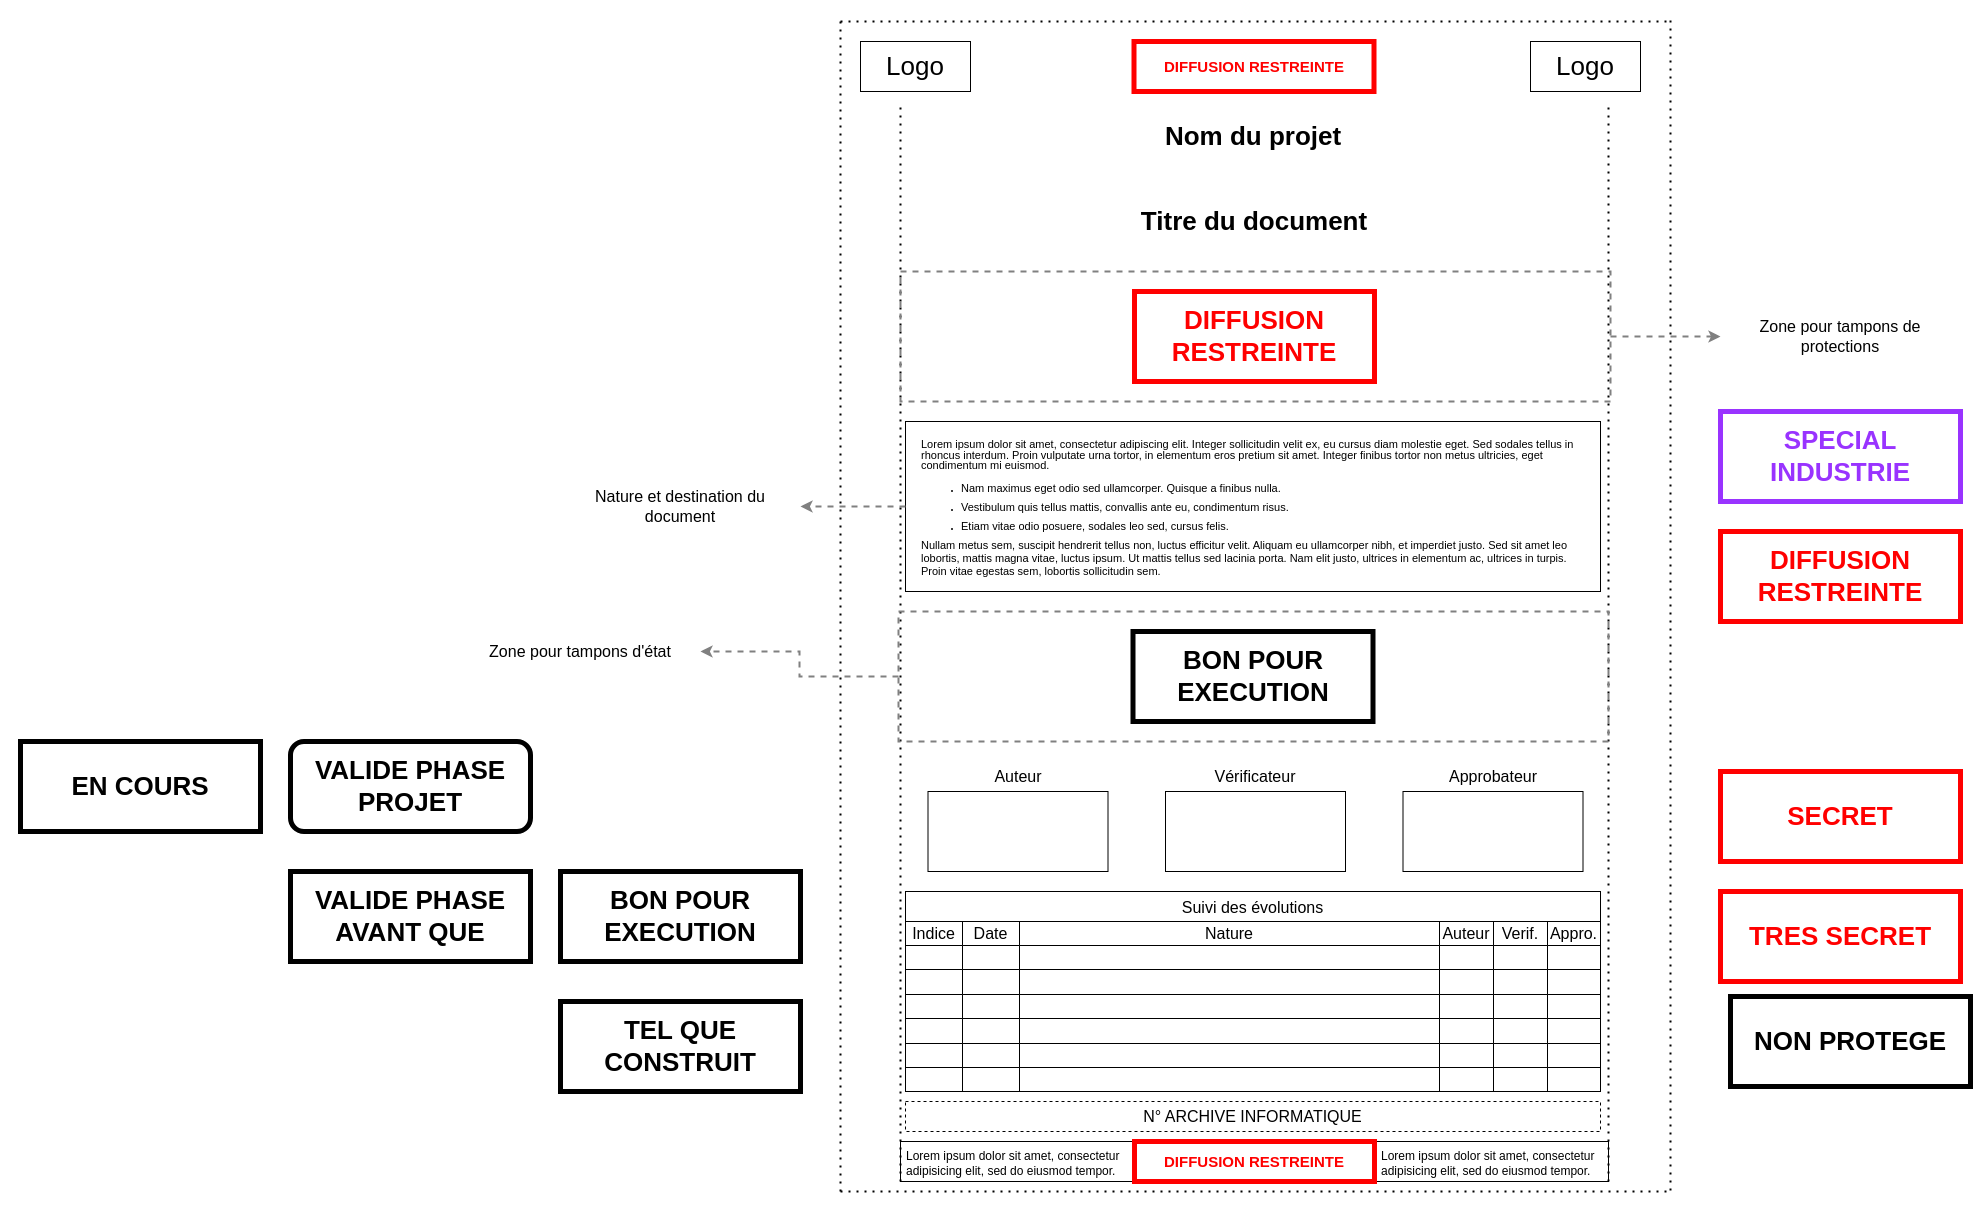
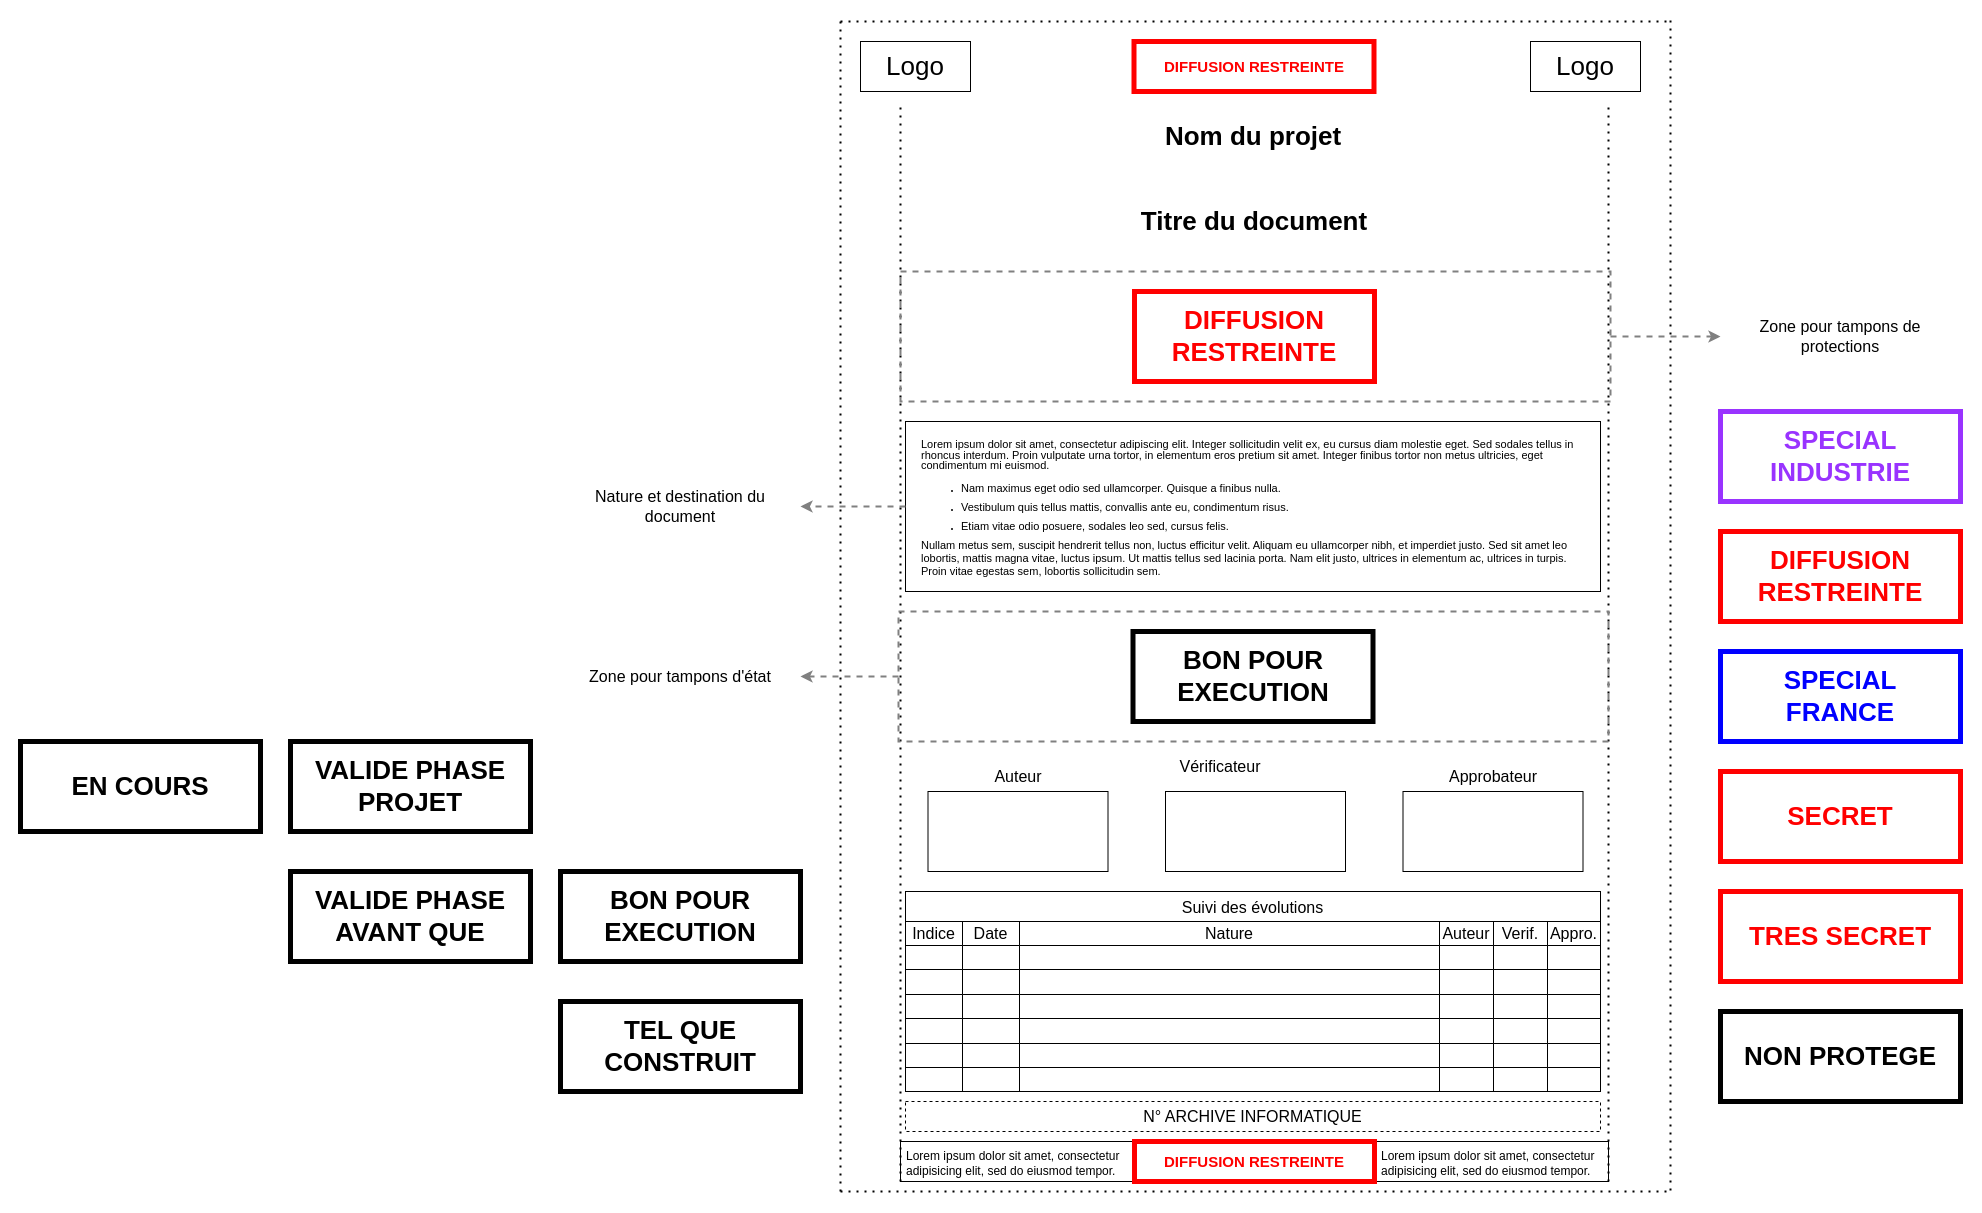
- <mxCell id="95" value="Zone pour tampons d'état" style="text;html=1;strokeColor=none;fillColor=none;align=center;verticalAlign=middle;whiteSpace=wrap;rounded=0;fontSize=16;fontColor=#000000;" parent="1" vertex="1"><mxGeometry x="460" y="623.5" width="240" height="55" as="geometry" /></mxCell>
+ <mxCell id="95" value="Zone pour tampons d'état" style="text;html=1;strokeColor=none;fillColor=none;align=center;verticalAlign=middle;whiteSpace=wrap;rounded=0;fontSize=16;fontColor=#000000;" parent="1" vertex="1"><mxGeometry x="560" y="648.5" width="240" height="55" as="geometry" /></mxCell>
+ <mxCell id="27" value="&lt;b style=&quot;font-size: 26px;&quot;&gt;&lt;font style=&quot;font-size: 26px;&quot;&gt;SPECIAL&lt;br&gt;FRANCE&lt;/font&gt;&lt;/b&gt;" style="rounded=0;whiteSpace=wrap;html=1;fillColor=none;strokeWidth=5;strokeColor=#0000FF;fontSize=26;container=0;fontColor=#0000FF;" parent="1" vertex="1"><mxGeometry x="1720" y="651" width="240" height="90" as="geometry" /></mxCell>
- <mxCell id="35" value="Vérificateur" style="text;html=1;strokeColor=none;fillColor=none;align=center;verticalAlign=middle;whiteSpace=wrap;rounded=0;fontSize=16;fontColor=#000000;" parent="1" vertex="1"><mxGeometry x="1165" y="761" width="180" height="30" as="geometry" /></mxCell>
+ <mxCell id="35" value="Vérificateur" style="text;html=1;strokeColor=none;fillColor=none;align=center;verticalAlign=middle;whiteSpace=wrap;rounded=0;fontSize=16;fontColor=#000000;" parent="1" vertex="1"><mxGeometry x="1130" y="751" width="180" height="30" as="geometry" /></mxCell>
- <mxCell id="99" value="&lt;b&gt;VALIDE PHASE PROJET&lt;/b&gt;" style="whiteSpace=wrap;html=1;fillColor=none;strokeWidth=5;strokeColor=#000000;fontSize=26;container=0;fontColor=#000000;rounded=1;" parent="1" vertex="1"><mxGeometry x="290" y="741" width="240" height="90" as="geometry" /></mxCell>
+ <mxCell id="99" value="&lt;b&gt;VALIDE PHASE PROJET&lt;/b&gt;" style="rounded=0;whiteSpace=wrap;html=1;fillColor=none;strokeWidth=5;strokeColor=#000000;fontSize=26;container=0;fontColor=#000000;" parent="1" vertex="1"><mxGeometry x="290" y="741" width="240" height="90" as="geometry" /></mxCell>
- <mxCell id="98" value="&lt;b&gt;NON PROTEGE&lt;/b&gt;" style="rounded=0;whiteSpace=wrap;html=1;fillColor=none;strokeWidth=5;strokeColor=#000000;fontSize=26;container=0;fontColor=#000000;" parent="1" vertex="1"><mxGeometry x="1730" y="996" width="240" height="90" as="geometry" /></mxCell>
+ <mxCell id="98" value="&lt;b&gt;NON PROTEGE&lt;/b&gt;" style="rounded=0;whiteSpace=wrap;html=1;fillColor=none;strokeWidth=5;strokeColor=#000000;fontSize=26;container=0;fontColor=#000000;" parent="1" vertex="1"><mxGeometry x="1720" y="1011" width="240" height="90" as="geometry" /></mxCell>
